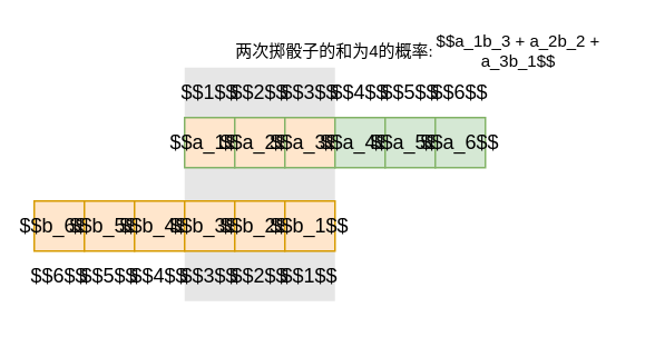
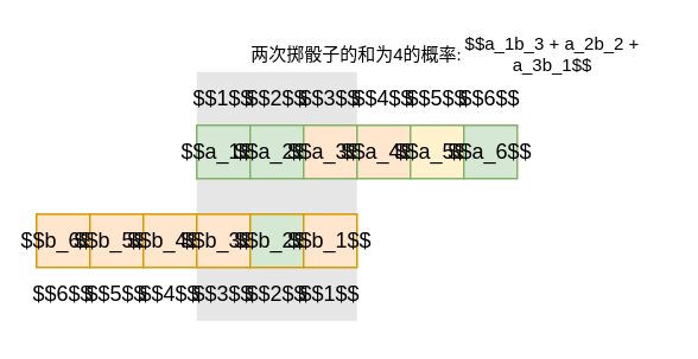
- <mxCell id="4" value="$$a_1$$" style="whiteSpace=wrap;html=1;aspect=fixed;fillColor=#ffe6cc;strokeColor=#82b366;container=0;" vertex="1" parent="3"><mxGeometry y="30" width="30" height="30" as="geometry" /></mxCell>
+ <mxCell id="4" value="$$a_1$$" style="whiteSpace=wrap;html=1;aspect=fixed;fillColor=#d5e8d4;strokeColor=#82b366;container=0;" vertex="1" parent="3"><mxGeometry y="30" width="30" height="30" as="geometry" /></mxCell>
- <mxCell id="6" value="$$a_2$$" style="whiteSpace=wrap;html=1;aspect=fixed;fillColor=#ffe6cc;strokeColor=#82b366;container=0;" vertex="1" parent="3"><mxGeometry x="30" y="30" width="30" height="30" as="geometry" /></mxCell>
+ <mxCell id="6" value="$$a_2$$" style="whiteSpace=wrap;html=1;aspect=fixed;fillColor=#d5e8d4;strokeColor=#82b366;container=0;" vertex="1" parent="3"><mxGeometry x="30" y="30" width="30" height="30" as="geometry" /></mxCell>
- <mxCell id="10" value="$$a_4$$" style="whiteSpace=wrap;html=1;aspect=fixed;fillColor=#d5e8d4;strokeColor=#82b366;container=0;" vertex="1" parent="3"><mxGeometry x="90" y="30" width="30" height="30" as="geometry" /></mxCell>
+ <mxCell id="10" value="$$a_4$$" style="whiteSpace=wrap;html=1;aspect=fixed;fillColor=#ffe6cc;strokeColor=#82b366;container=0;" vertex="1" parent="3"><mxGeometry x="90" y="30" width="30" height="30" as="geometry" /></mxCell>
- <mxCell id="12" value="$$a_5$$" style="whiteSpace=wrap;html=1;aspect=fixed;fillColor=#d5e8d4;strokeColor=#82b366;container=0;" vertex="1" parent="3"><mxGeometry x="120" y="30" width="30" height="30" as="geometry" /></mxCell>
+ <mxCell id="12" value="$$a_5$$" style="whiteSpace=wrap;html=1;aspect=fixed;fillColor=#fff2cc;strokeColor=#82b366;container=0;" vertex="1" parent="3"><mxGeometry x="120" y="30" width="30" height="30" as="geometry" /></mxCell>
- <mxCell id="25" value="$$b_2$$" style="whiteSpace=wrap;html=1;aspect=fixed;fillColor=#ffe6cc;strokeColor=#d79b00;container=0;" vertex="1" parent="16"><mxGeometry x="120" width="30" height="30" as="geometry" /></mxCell>
+ <mxCell id="25" value="$$b_2$$" style="whiteSpace=wrap;html=1;aspect=fixed;fillColor=#d5e8d4;strokeColor=#d79b00;container=0;" vertex="1" parent="16"><mxGeometry x="120" width="30" height="30" as="geometry" /></mxCell>
